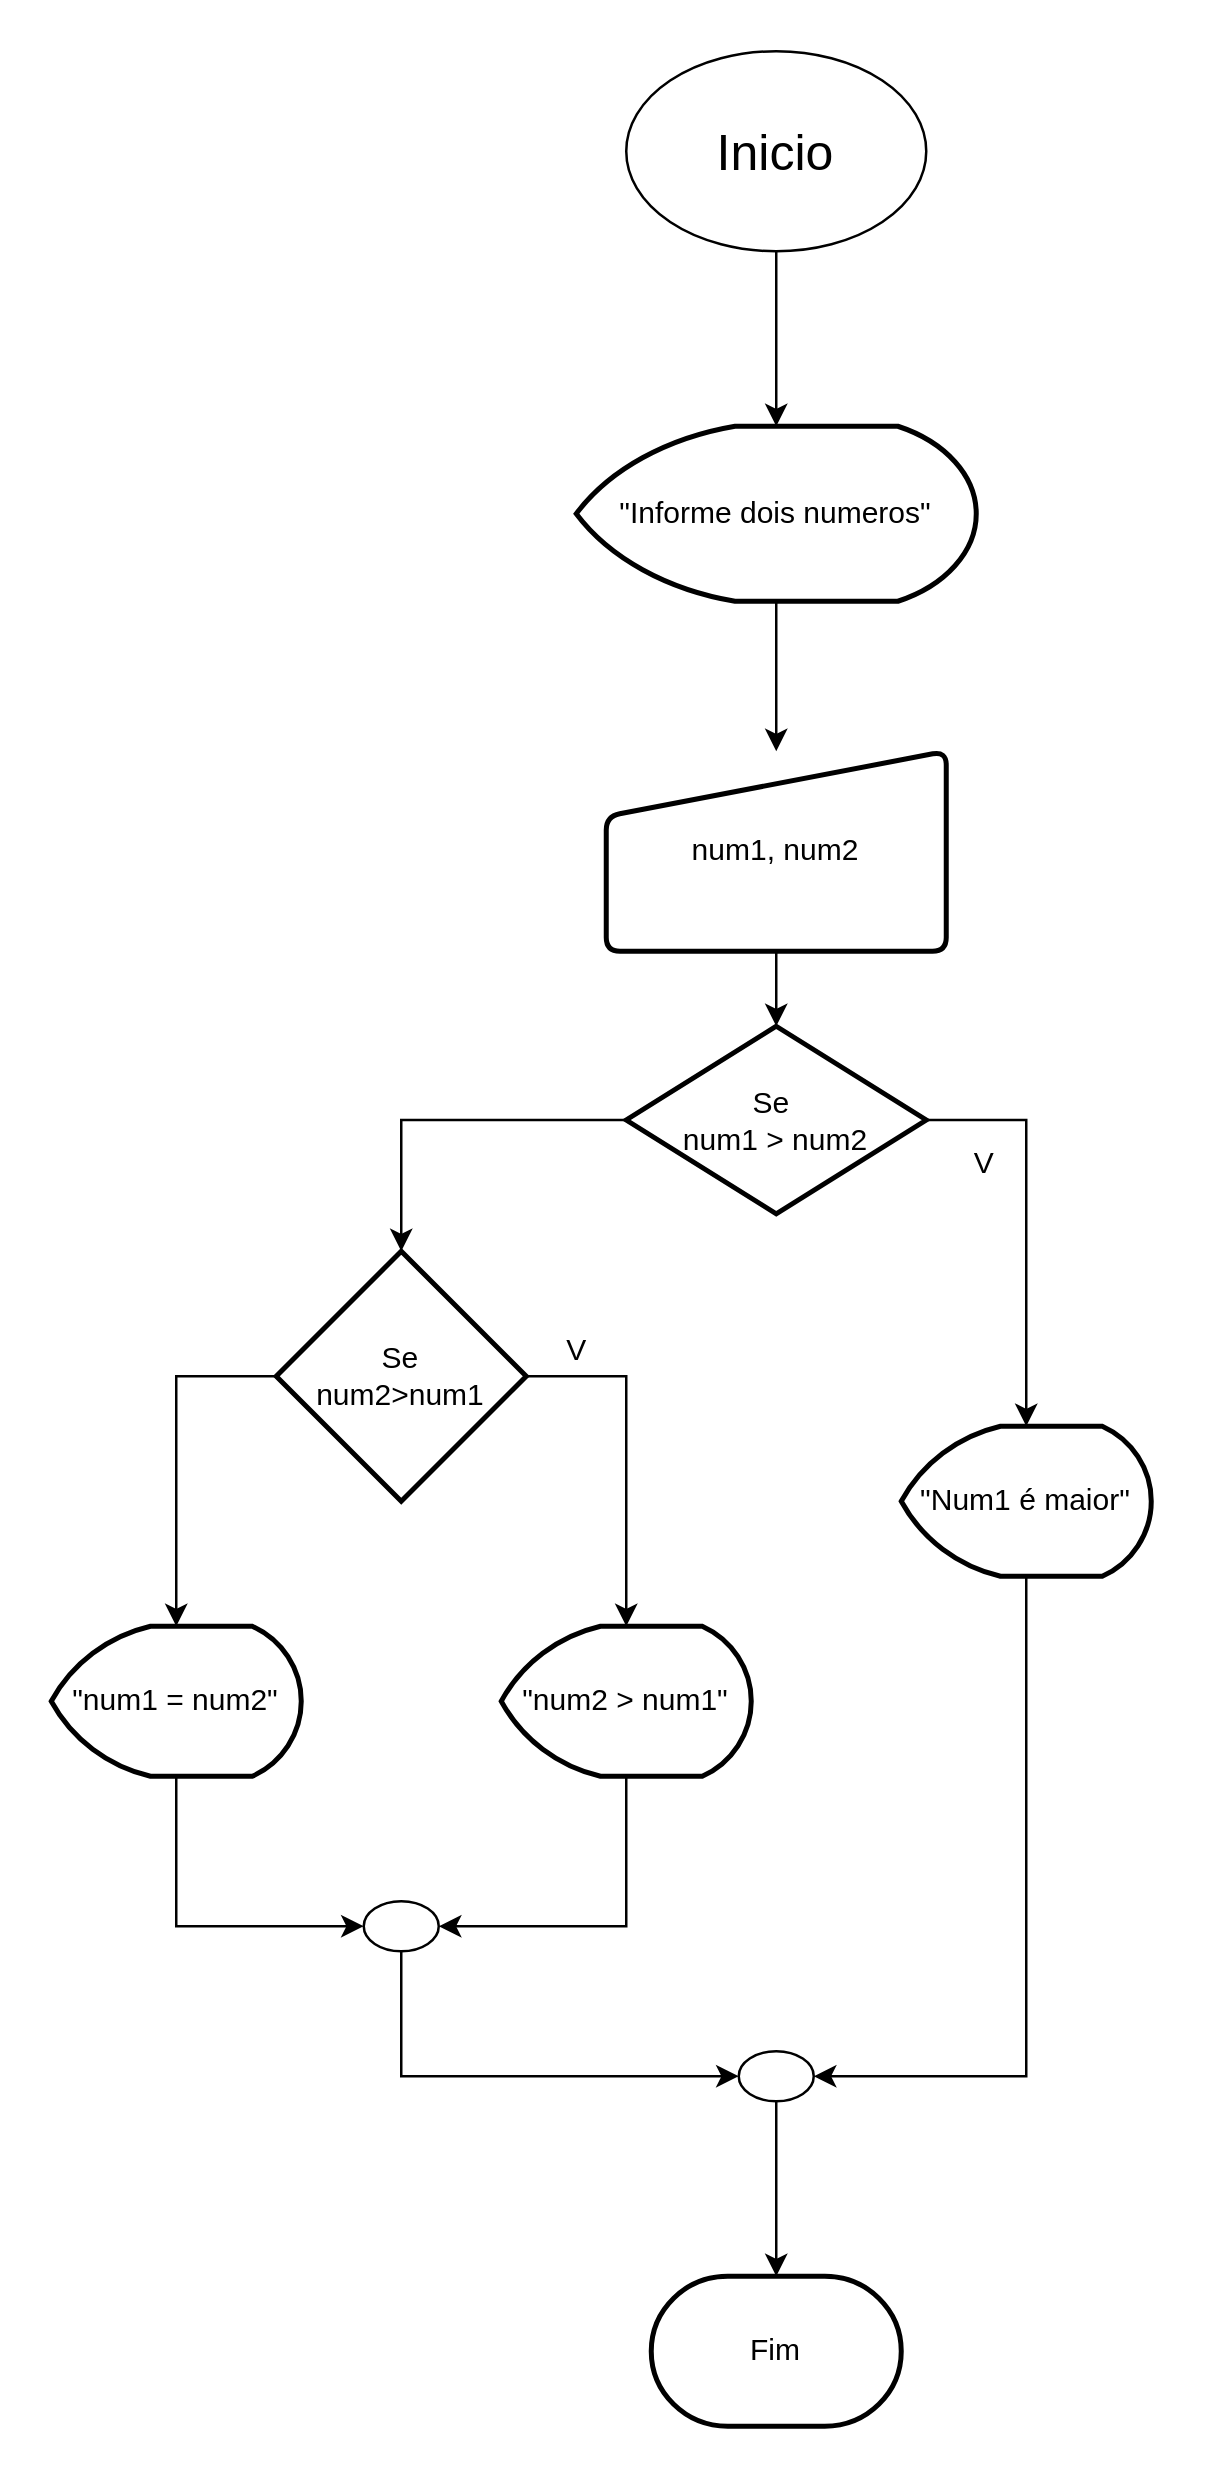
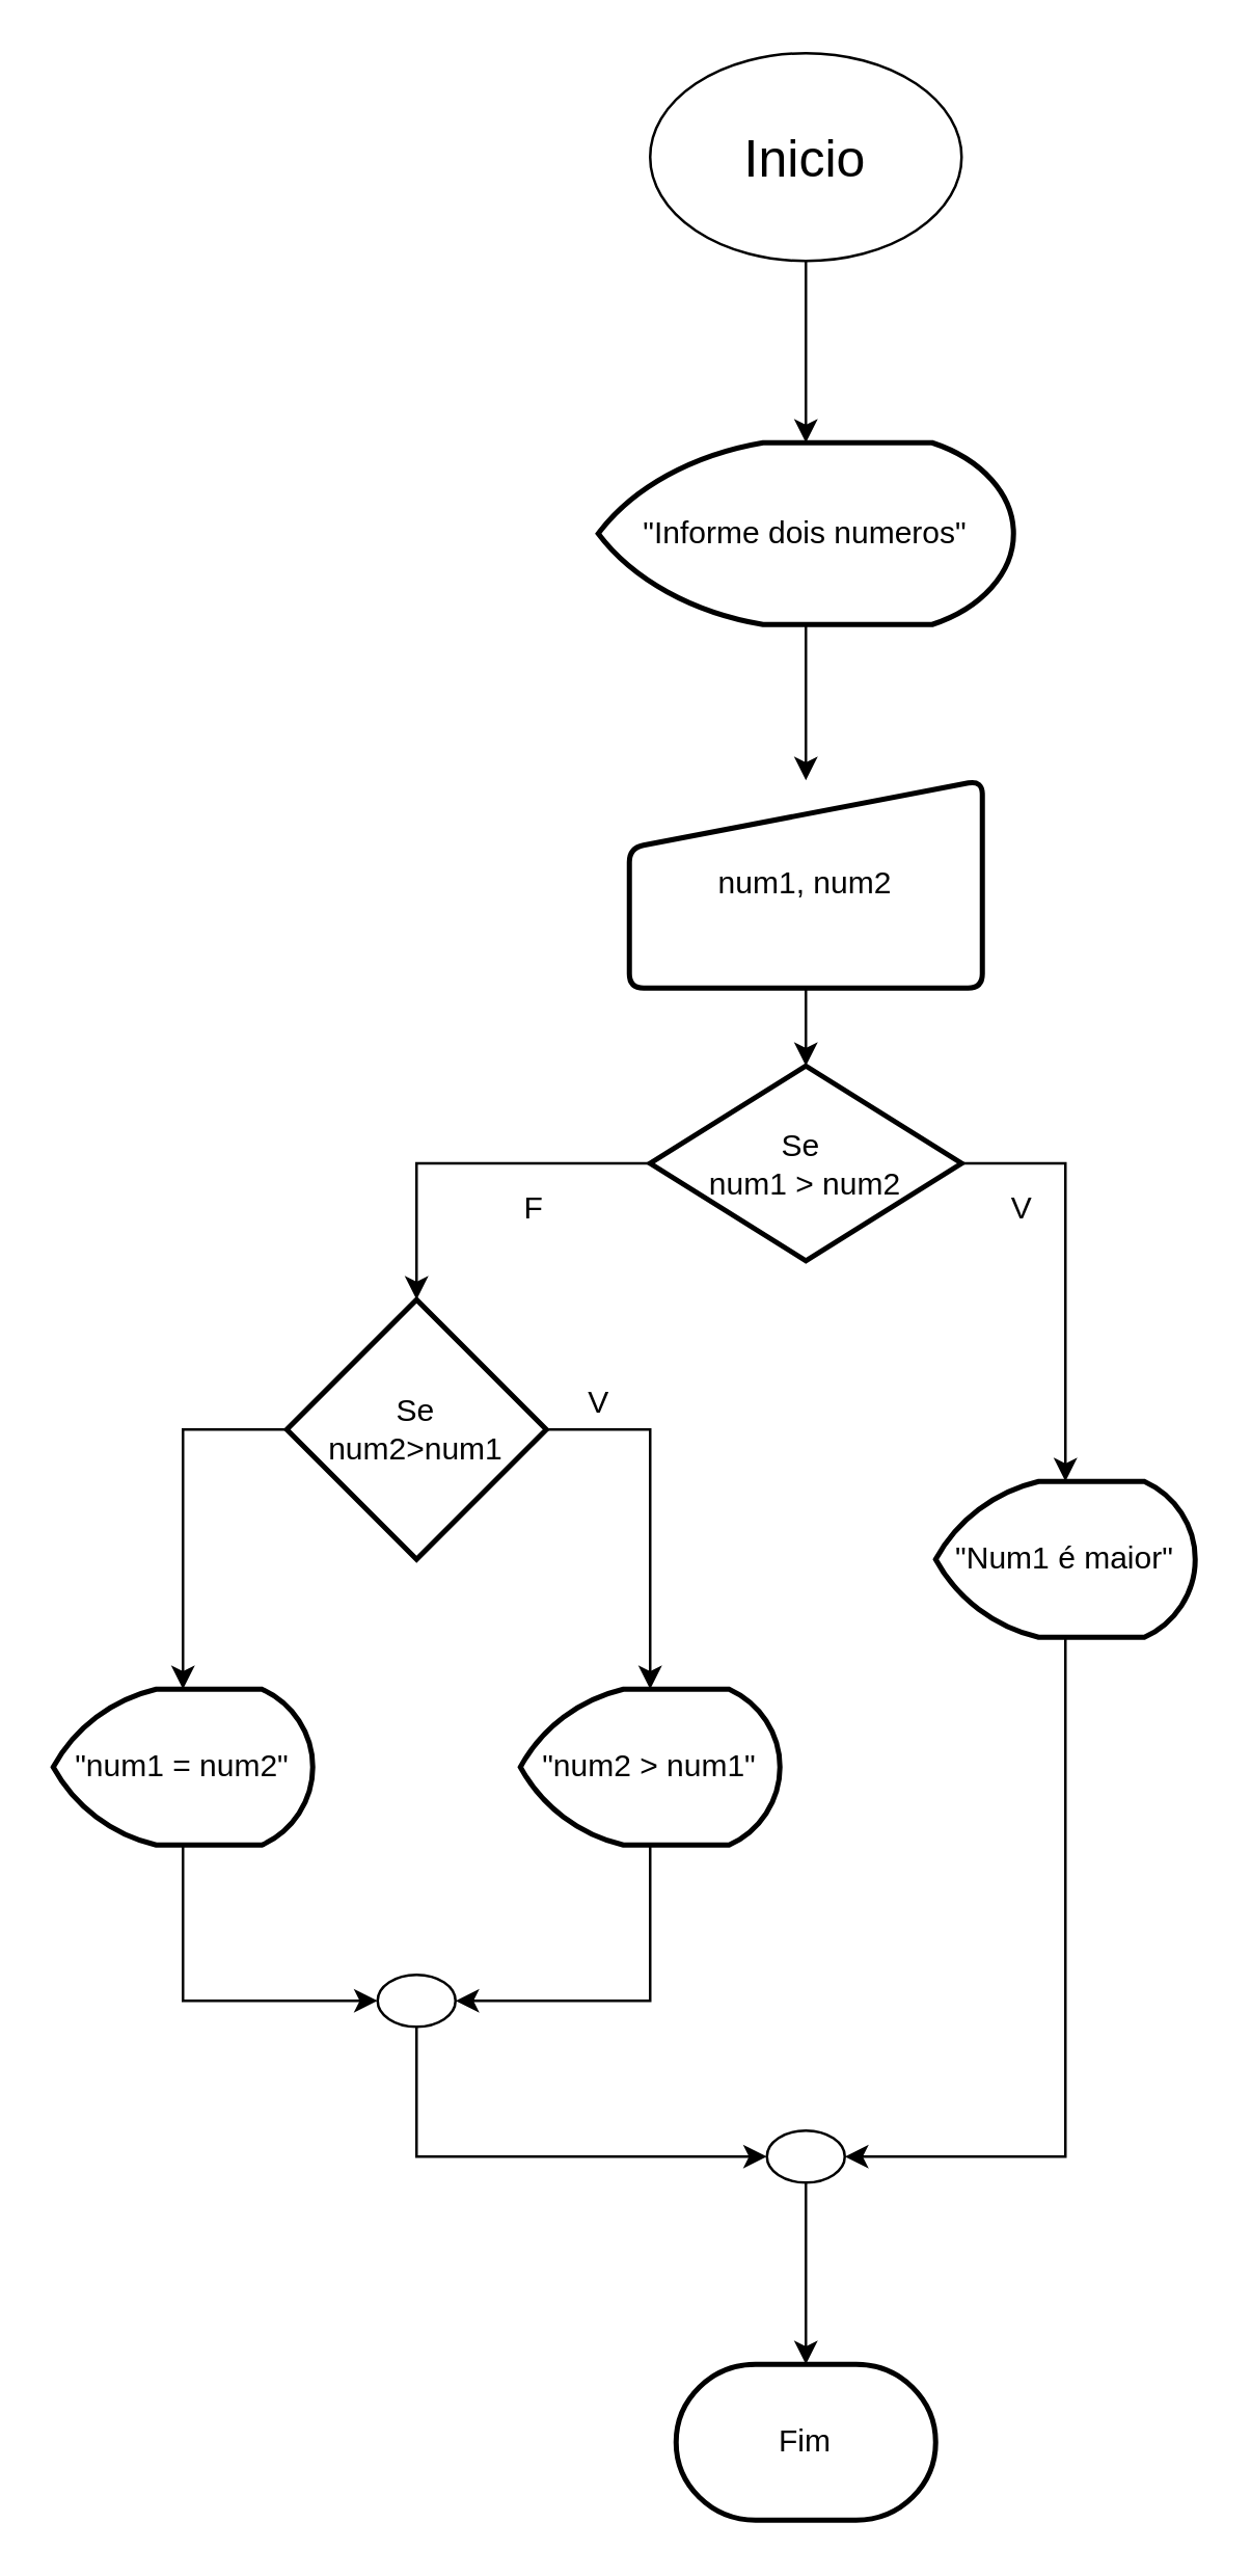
+ <mxCell id="18" value="F" style="text;html=1;align=center;verticalAlign=middle;resizable=0;points=[];autosize=1;strokeColor=none;fillColor=none;" vertex="1" parent="1"><mxGeometry x="190" y="450" width="30" height="30" as="geometry" /></mxCell>
